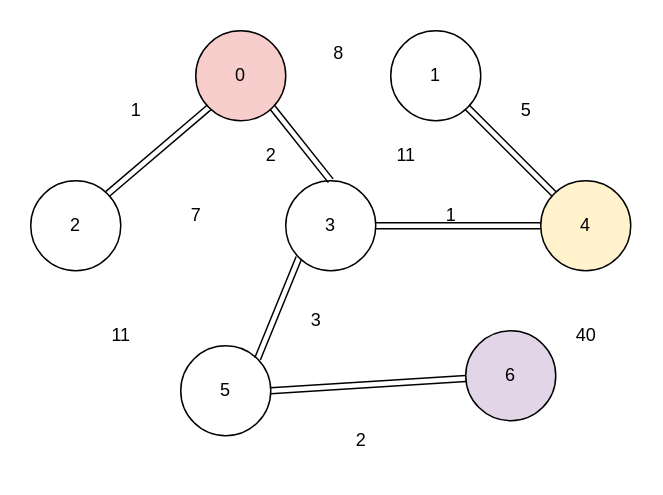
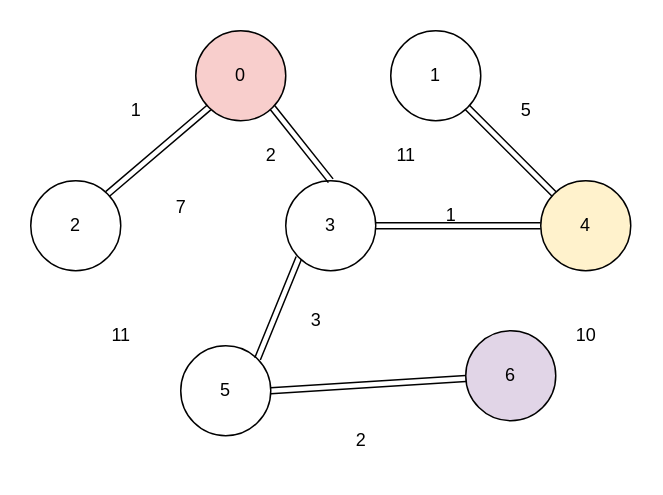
- <mxCell id="15" value="8" style="text;html=1;align=center;verticalAlign=middle;resizable=0;points=[];autosize=1;strokeColor=none;fillColor=none;" parent="1" vertex="1"><mxGeometry x="210" y="20" width="30" height="30" as="geometry" /></mxCell>
- <mxCell id="22" value="7" style="text;html=1;align=center;verticalAlign=middle;resizable=0;points=[];autosize=1;strokeColor=none;fillColor=none;" parent="1" vertex="1"><mxGeometry x="115" y="128" width="30" height="30" as="geometry" /></mxCell>
+ <mxCell id="22" value="7" style="text;html=1;align=center;verticalAlign=middle;resizable=0;points=[];autosize=1;strokeColor=none;fillColor=none;" parent="1" vertex="1"><mxGeometry x="105" y="123" width="30" height="30" as="geometry" /></mxCell>
- <mxCell id="25" value="40" style="text;html=1;align=center;verticalAlign=middle;resizable=0;points=[];autosize=1;strokeColor=none;fillColor=none;" parent="1" vertex="1"><mxGeometry x="370" y="208" width="40" height="30" as="geometry" /></mxCell>
+ <mxCell id="25" value="10" style="text;html=1;align=center;verticalAlign=middle;resizable=0;points=[];autosize=1;strokeColor=none;fillColor=none;" parent="1" vertex="1"><mxGeometry x="370" y="208" width="40" height="30" as="geometry" /></mxCell>
